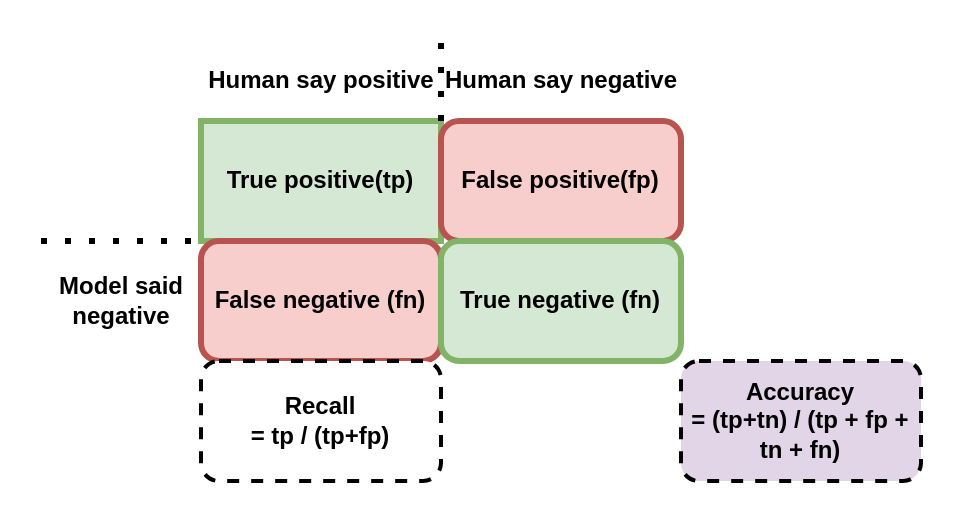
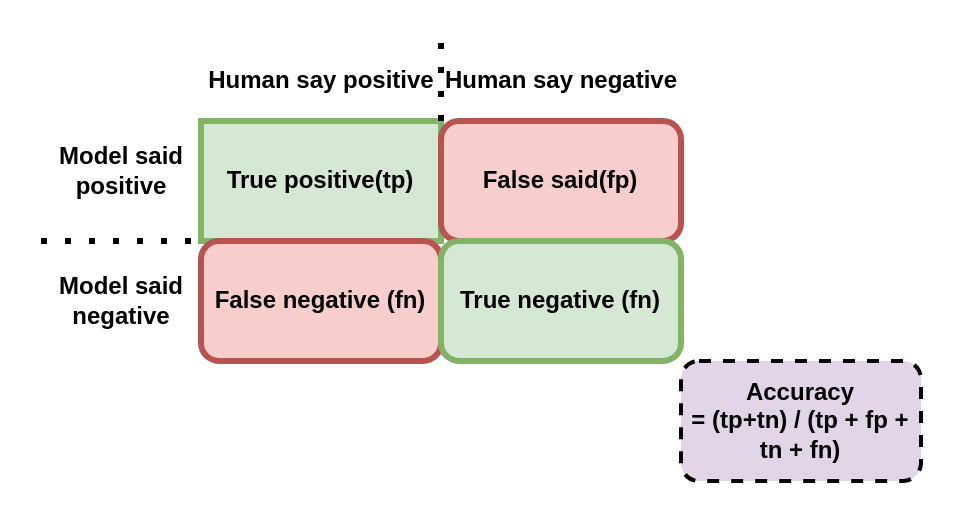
+ <mxCell id="8" value="Model said&lt;br&gt;positive" style="text;html=1;align=center;verticalAlign=middle;resizable=0;points=[];autosize=1;strokeColor=none;fillColor=none;fontStyle=1;rounded=1;shadow=0;glass=0;sketch=0;" vertex="1" parent="1"><mxGeometry x="20" y="70" width="80" height="30" as="geometry" /></mxCell>
- <mxCell id="3" value="False positive(fp)" style="rounded=1;whiteSpace=wrap;html=1;strokeWidth=3;fillColor=#f8cecc;strokeColor=#b85450;fontStyle=1;shadow=0;glass=0;sketch=0;" vertex="1" parent="1"><mxGeometry x="220" y="60" width="120" height="60" as="geometry" /></mxCell>
+ <mxCell id="3" value="False said(fp)" style="rounded=1;whiteSpace=wrap;html=1;strokeWidth=3;fillColor=#f8cecc;strokeColor=#b85450;fontStyle=1;shadow=0;glass=0;sketch=0;" vertex="1" parent="1"><mxGeometry x="220" y="60" width="120" height="60" as="geometry" /></mxCell>
- <mxCell id="10" value="Recall &lt;br&gt;= tp / (tp+fp)" style="rounded=1;whiteSpace=wrap;html=1;dashed=1;strokeWidth=2;fontStyle=1;shadow=0;glass=0;sketch=0;" vertex="1" parent="1"><mxGeometry x="100" y="180" width="120" height="60" as="geometry" /></mxCell>
